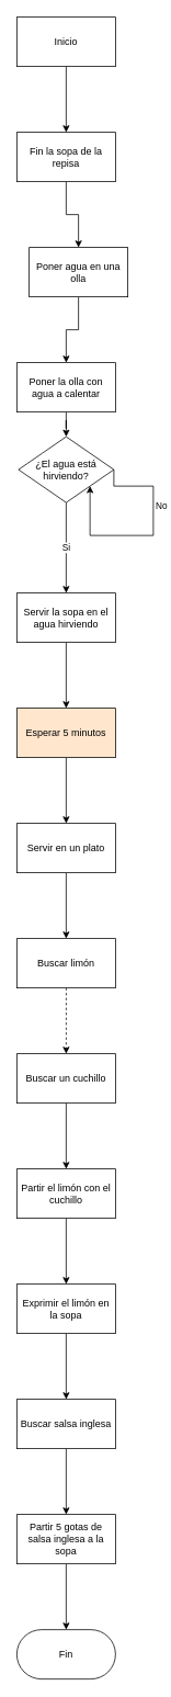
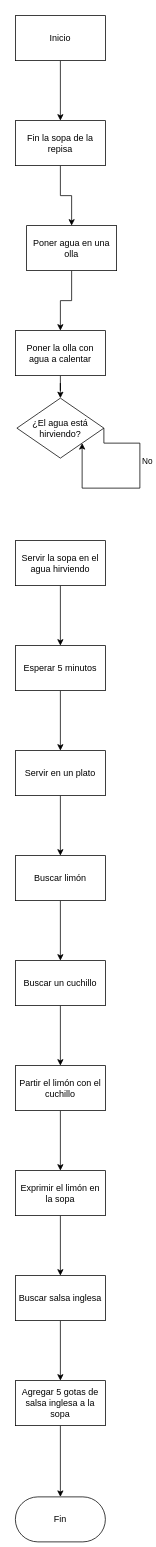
- <mxCell id="10" value="Si" style="edgeStyle=orthogonalEdgeStyle;rounded=0;orthogonalLoop=1;jettySize=auto;html=1;" edge="1" parent="1" source="11" target="13"><mxGeometry relative="1" as="geometry" /></mxCell>
- <mxCell id="15" value="Esperar 5 minutos" style="whiteSpace=wrap;html=1;rounded=1;arcSize=0;fillColor=#ffe6cc;" vertex="1" parent="1"><mxGeometry x="20" y="860" width="120" height="60" as="geometry" /></mxCell>
+ <mxCell id="15" value="Esperar 5 minutos" style="whiteSpace=wrap;html=1;rounded=1;arcSize=0;" vertex="1" parent="1"><mxGeometry x="20" y="860" width="120" height="60" as="geometry" /></mxCell>
- <mxCell id="19" value="" style="edgeStyle=orthogonalEdgeStyle;rounded=0;orthogonalLoop=1;jettySize=auto;html=1;dashed=1;" edge="1" parent="1" source="20" target="22"><mxGeometry relative="1" as="geometry" /></mxCell>
+ <mxCell id="19" value="" style="edgeStyle=orthogonalEdgeStyle;rounded=0;orthogonalLoop=1;jettySize=auto;html=1;" edge="1" parent="1" source="20" target="22"><mxGeometry relative="1" as="geometry" /></mxCell>
- <mxCell id="30" value="Partir 5 gotas de salsa inglesa a la sopa" style="whiteSpace=wrap;html=1;rounded=1;arcSize=0;" vertex="1" parent="1"><mxGeometry x="20" y="1840" width="120" height="60" as="geometry" /></mxCell>
+ <mxCell id="30" value="Agregar 5 gotas de salsa inglesa a la sopa" style="whiteSpace=wrap;html=1;rounded=1;arcSize=0;" vertex="1" parent="1"><mxGeometry x="20" y="1840" width="120" height="60" as="geometry" /></mxCell>
- <mxCell id="31" value="Fin" style="whiteSpace=wrap;html=1;rounded=1;arcSize=50;" vertex="1" parent="1"><mxGeometry x="20" y="1980" width="120" height="60" as="geometry" /></mxCell>
+ <mxCell id="31" value="Fin" style="whiteSpace=wrap;html=1;rounded=1;arcSize=50;" vertex="1" parent="1"><mxGeometry x="20" y="1995" width="120" height="60" as="geometry" /></mxCell>
